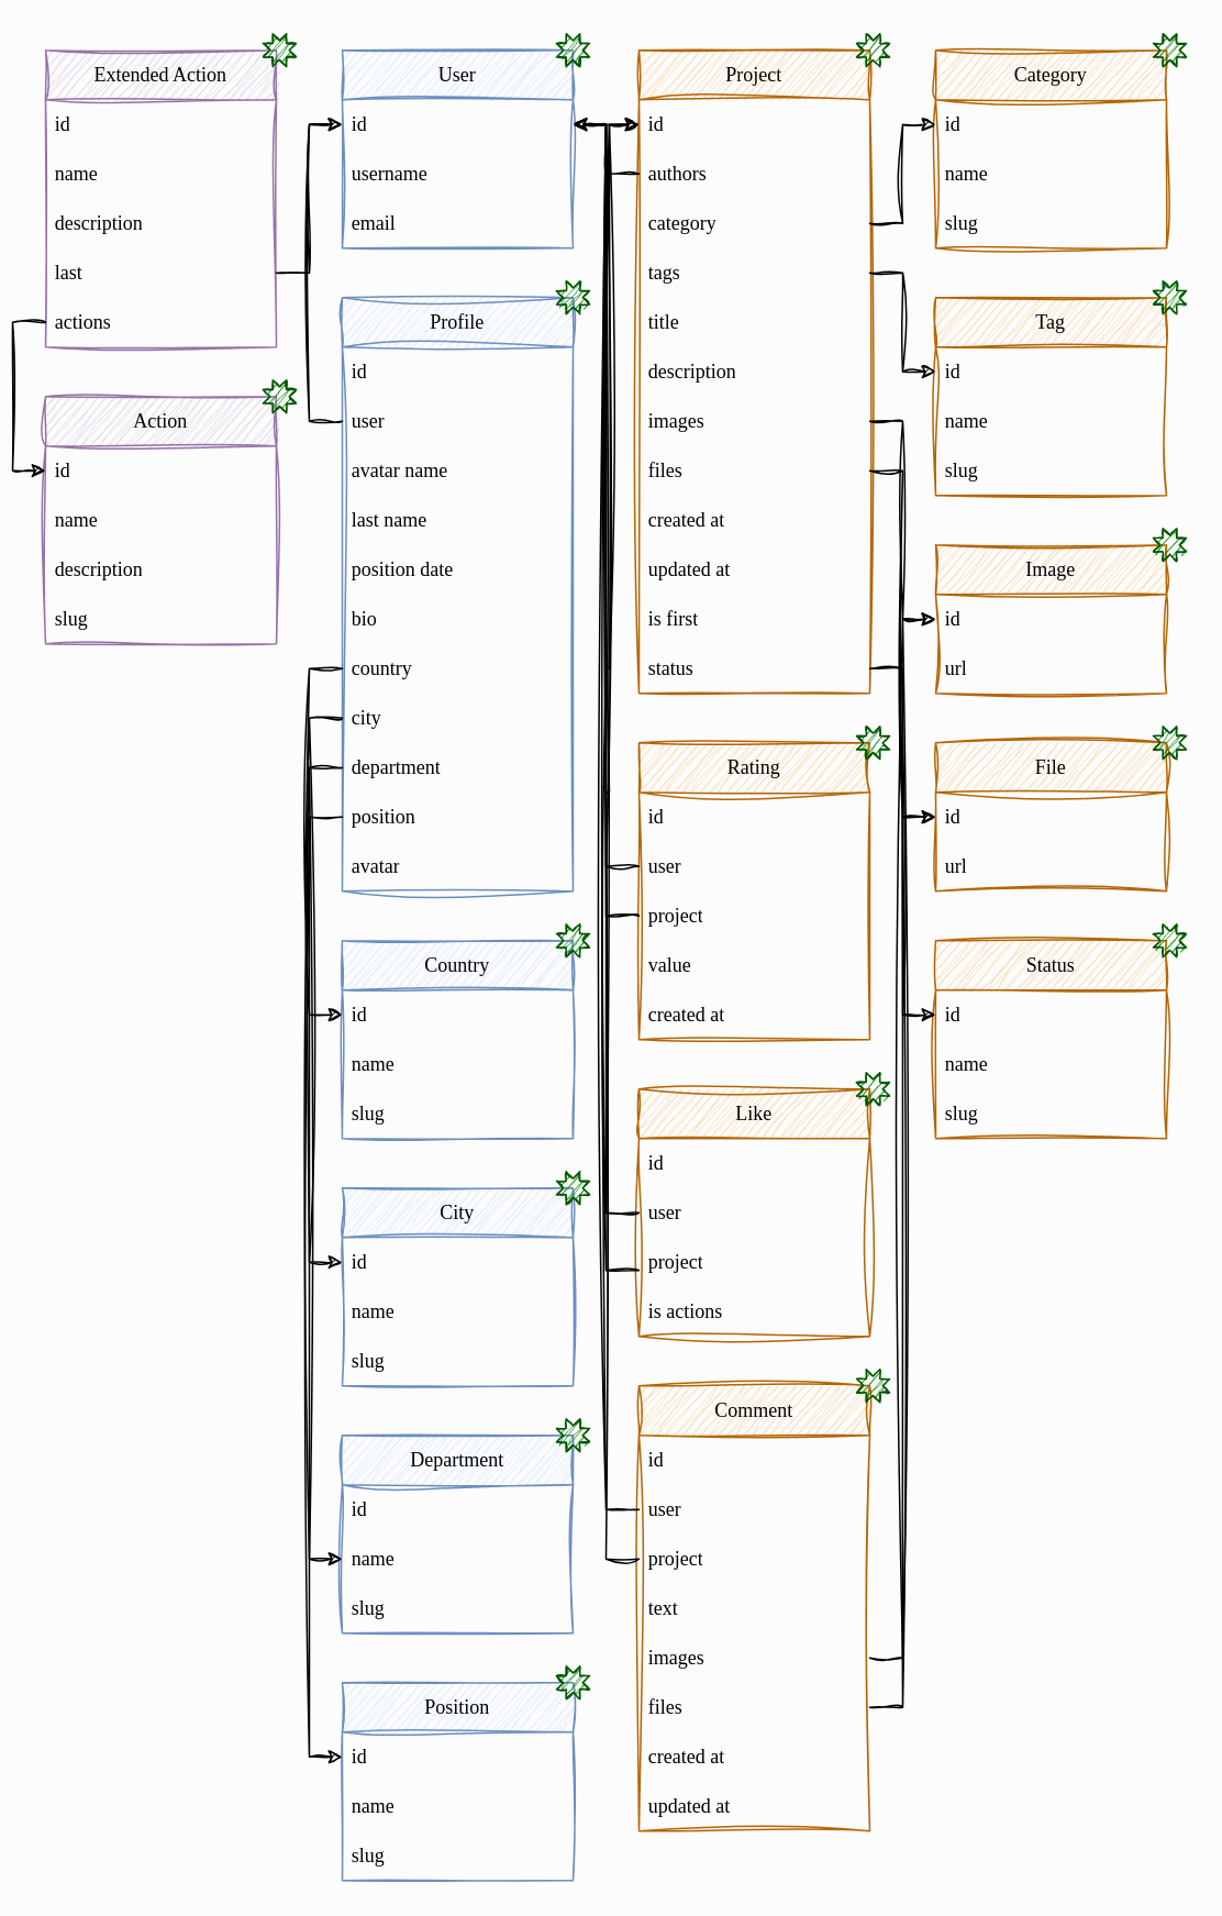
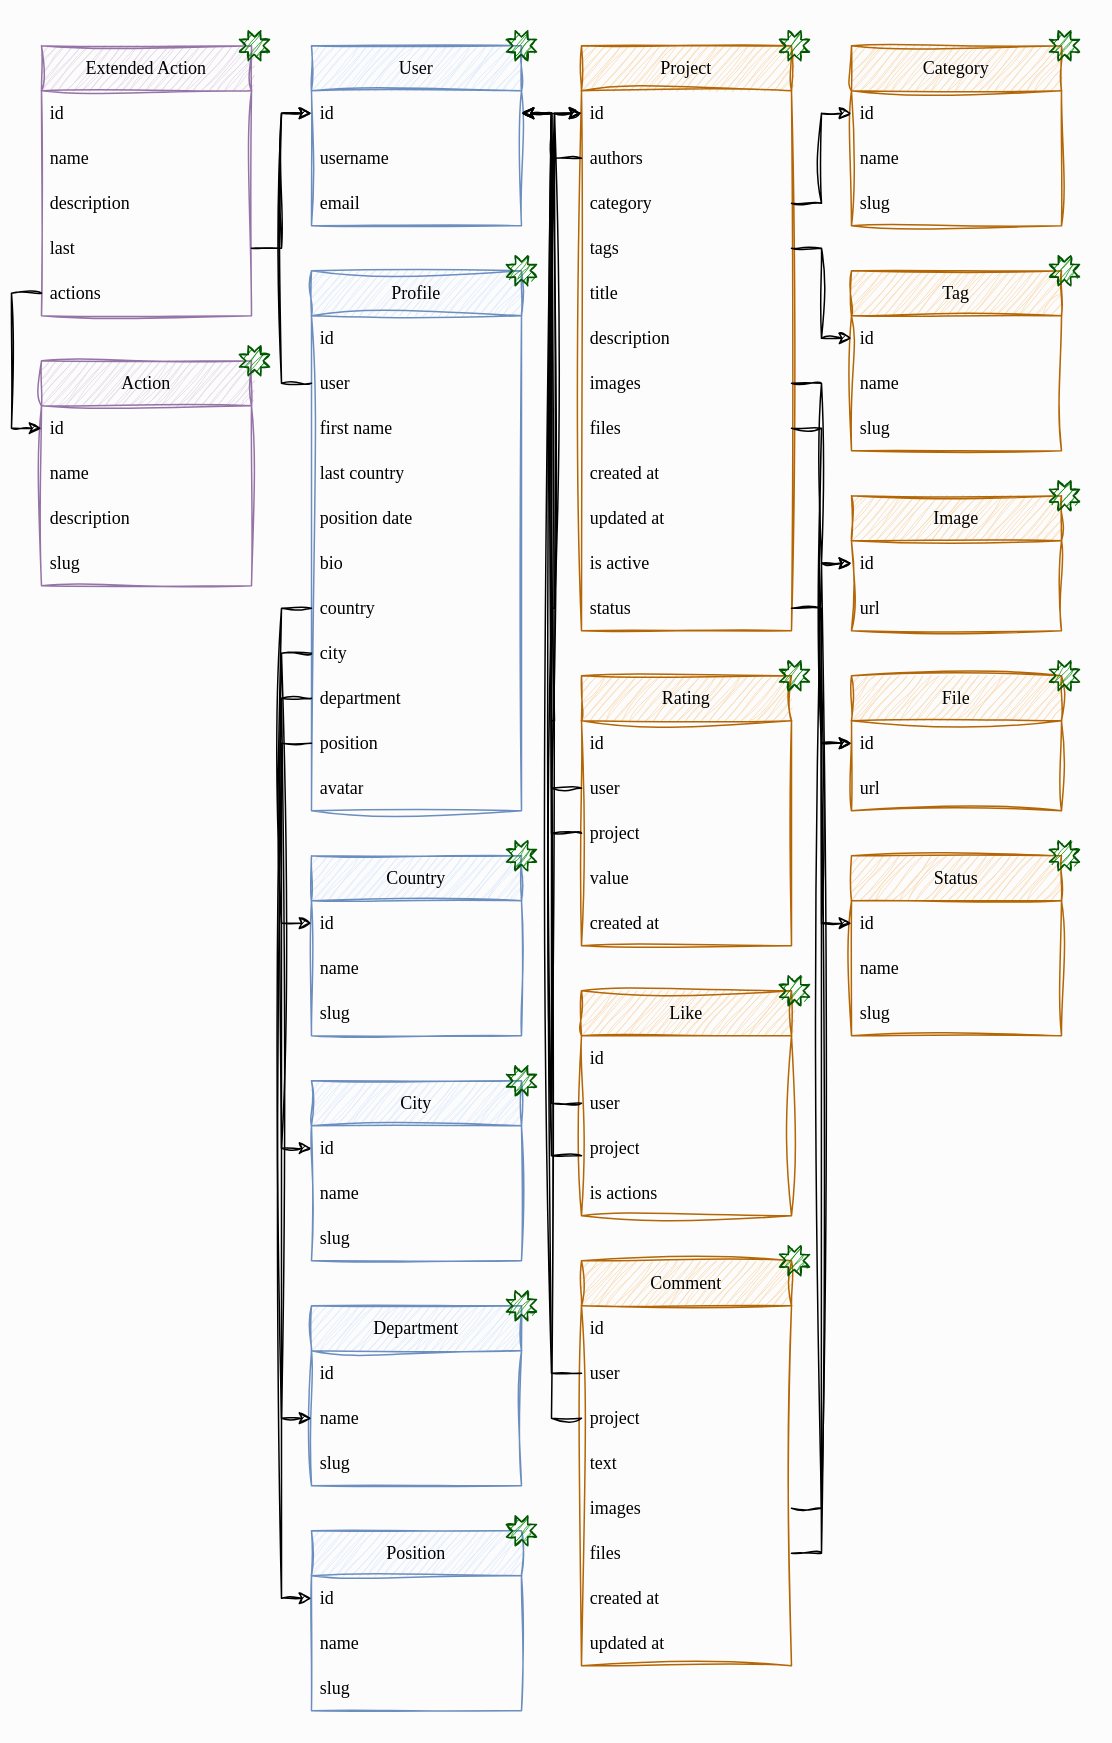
- <mxCell id="5" value="avatar name" style="text;strokeColor=none;fillColor=none;align=left;verticalAlign=middle;spacingLeft=4;spacingRight=4;overflow=hidden;points=[[0,0.5],[1,0.5]];portConstraint=eastwest;rotatable=0;whiteSpace=wrap;html=1;fontFamily=Architects Daughter;fontSource=https%3A%2F%2Ffonts.googleapis.com%2Fcss%3Ffamily%3DArchitects%2BDaughter;sketch=1;curveFitting=1;jiggle=2;" parent="2" vertex="1"><mxGeometry y="90" width="140" height="30" as="geometry" /></mxCell>
+ <mxCell id="5" value="first name" style="text;strokeColor=none;fillColor=none;align=left;verticalAlign=middle;spacingLeft=4;spacingRight=4;overflow=hidden;points=[[0,0.5],[1,0.5]];portConstraint=eastwest;rotatable=0;whiteSpace=wrap;html=1;fontFamily=Architects Daughter;fontSource=https%3A%2F%2Ffonts.googleapis.com%2Fcss%3Ffamily%3DArchitects%2BDaughter;sketch=1;curveFitting=1;jiggle=2;" parent="2" vertex="1"><mxGeometry y="90" width="140" height="30" as="geometry" /></mxCell>
- <mxCell id="6" value="last name" style="text;strokeColor=none;fillColor=none;align=left;verticalAlign=middle;spacingLeft=4;spacingRight=4;overflow=hidden;points=[[0,0.5],[1,0.5]];portConstraint=eastwest;rotatable=0;whiteSpace=wrap;html=1;fontFamily=Architects Daughter;fontSource=https%3A%2F%2Ffonts.googleapis.com%2Fcss%3Ffamily%3DArchitects%2BDaughter;sketch=1;curveFitting=1;jiggle=2;" parent="2" vertex="1"><mxGeometry y="120" width="140" height="30" as="geometry" /></mxCell>
+ <mxCell id="6" value="last country" style="text;strokeColor=none;fillColor=none;align=left;verticalAlign=middle;spacingLeft=4;spacingRight=4;overflow=hidden;points=[[0,0.5],[1,0.5]];portConstraint=eastwest;rotatable=0;whiteSpace=wrap;html=1;fontFamily=Architects Daughter;fontSource=https%3A%2F%2Ffonts.googleapis.com%2Fcss%3Ffamily%3DArchitects%2BDaughter;sketch=1;curveFitting=1;jiggle=2;" parent="2" vertex="1"><mxGeometry y="120" width="140" height="30" as="geometry" /></mxCell>
- <mxCell id="29" value="is first" style="text;strokeColor=none;fillColor=none;align=left;verticalAlign=middle;spacingLeft=4;spacingRight=4;overflow=hidden;points=[[0,0.5],[1,0.5]];portConstraint=eastwest;rotatable=0;whiteSpace=wrap;html=1;fontFamily=Architects Daughter;fontSource=https%3A%2F%2Ffonts.googleapis.com%2Fcss%3Ffamily%3DArchitects%2BDaughter;sketch=1;curveFitting=1;jiggle=2;" parent="18" vertex="1"><mxGeometry y="330" width="140" height="30" as="geometry" /></mxCell>
+ <mxCell id="29" value="is active" style="text;strokeColor=none;fillColor=none;align=left;verticalAlign=middle;spacingLeft=4;spacingRight=4;overflow=hidden;points=[[0,0.5],[1,0.5]];portConstraint=eastwest;rotatable=0;whiteSpace=wrap;html=1;fontFamily=Architects Daughter;fontSource=https%3A%2F%2Ffonts.googleapis.com%2Fcss%3Ffamily%3DArchitects%2BDaughter;sketch=1;curveFitting=1;jiggle=2;" parent="18" vertex="1"><mxGeometry y="330" width="140" height="30" as="geometry" /></mxCell>
